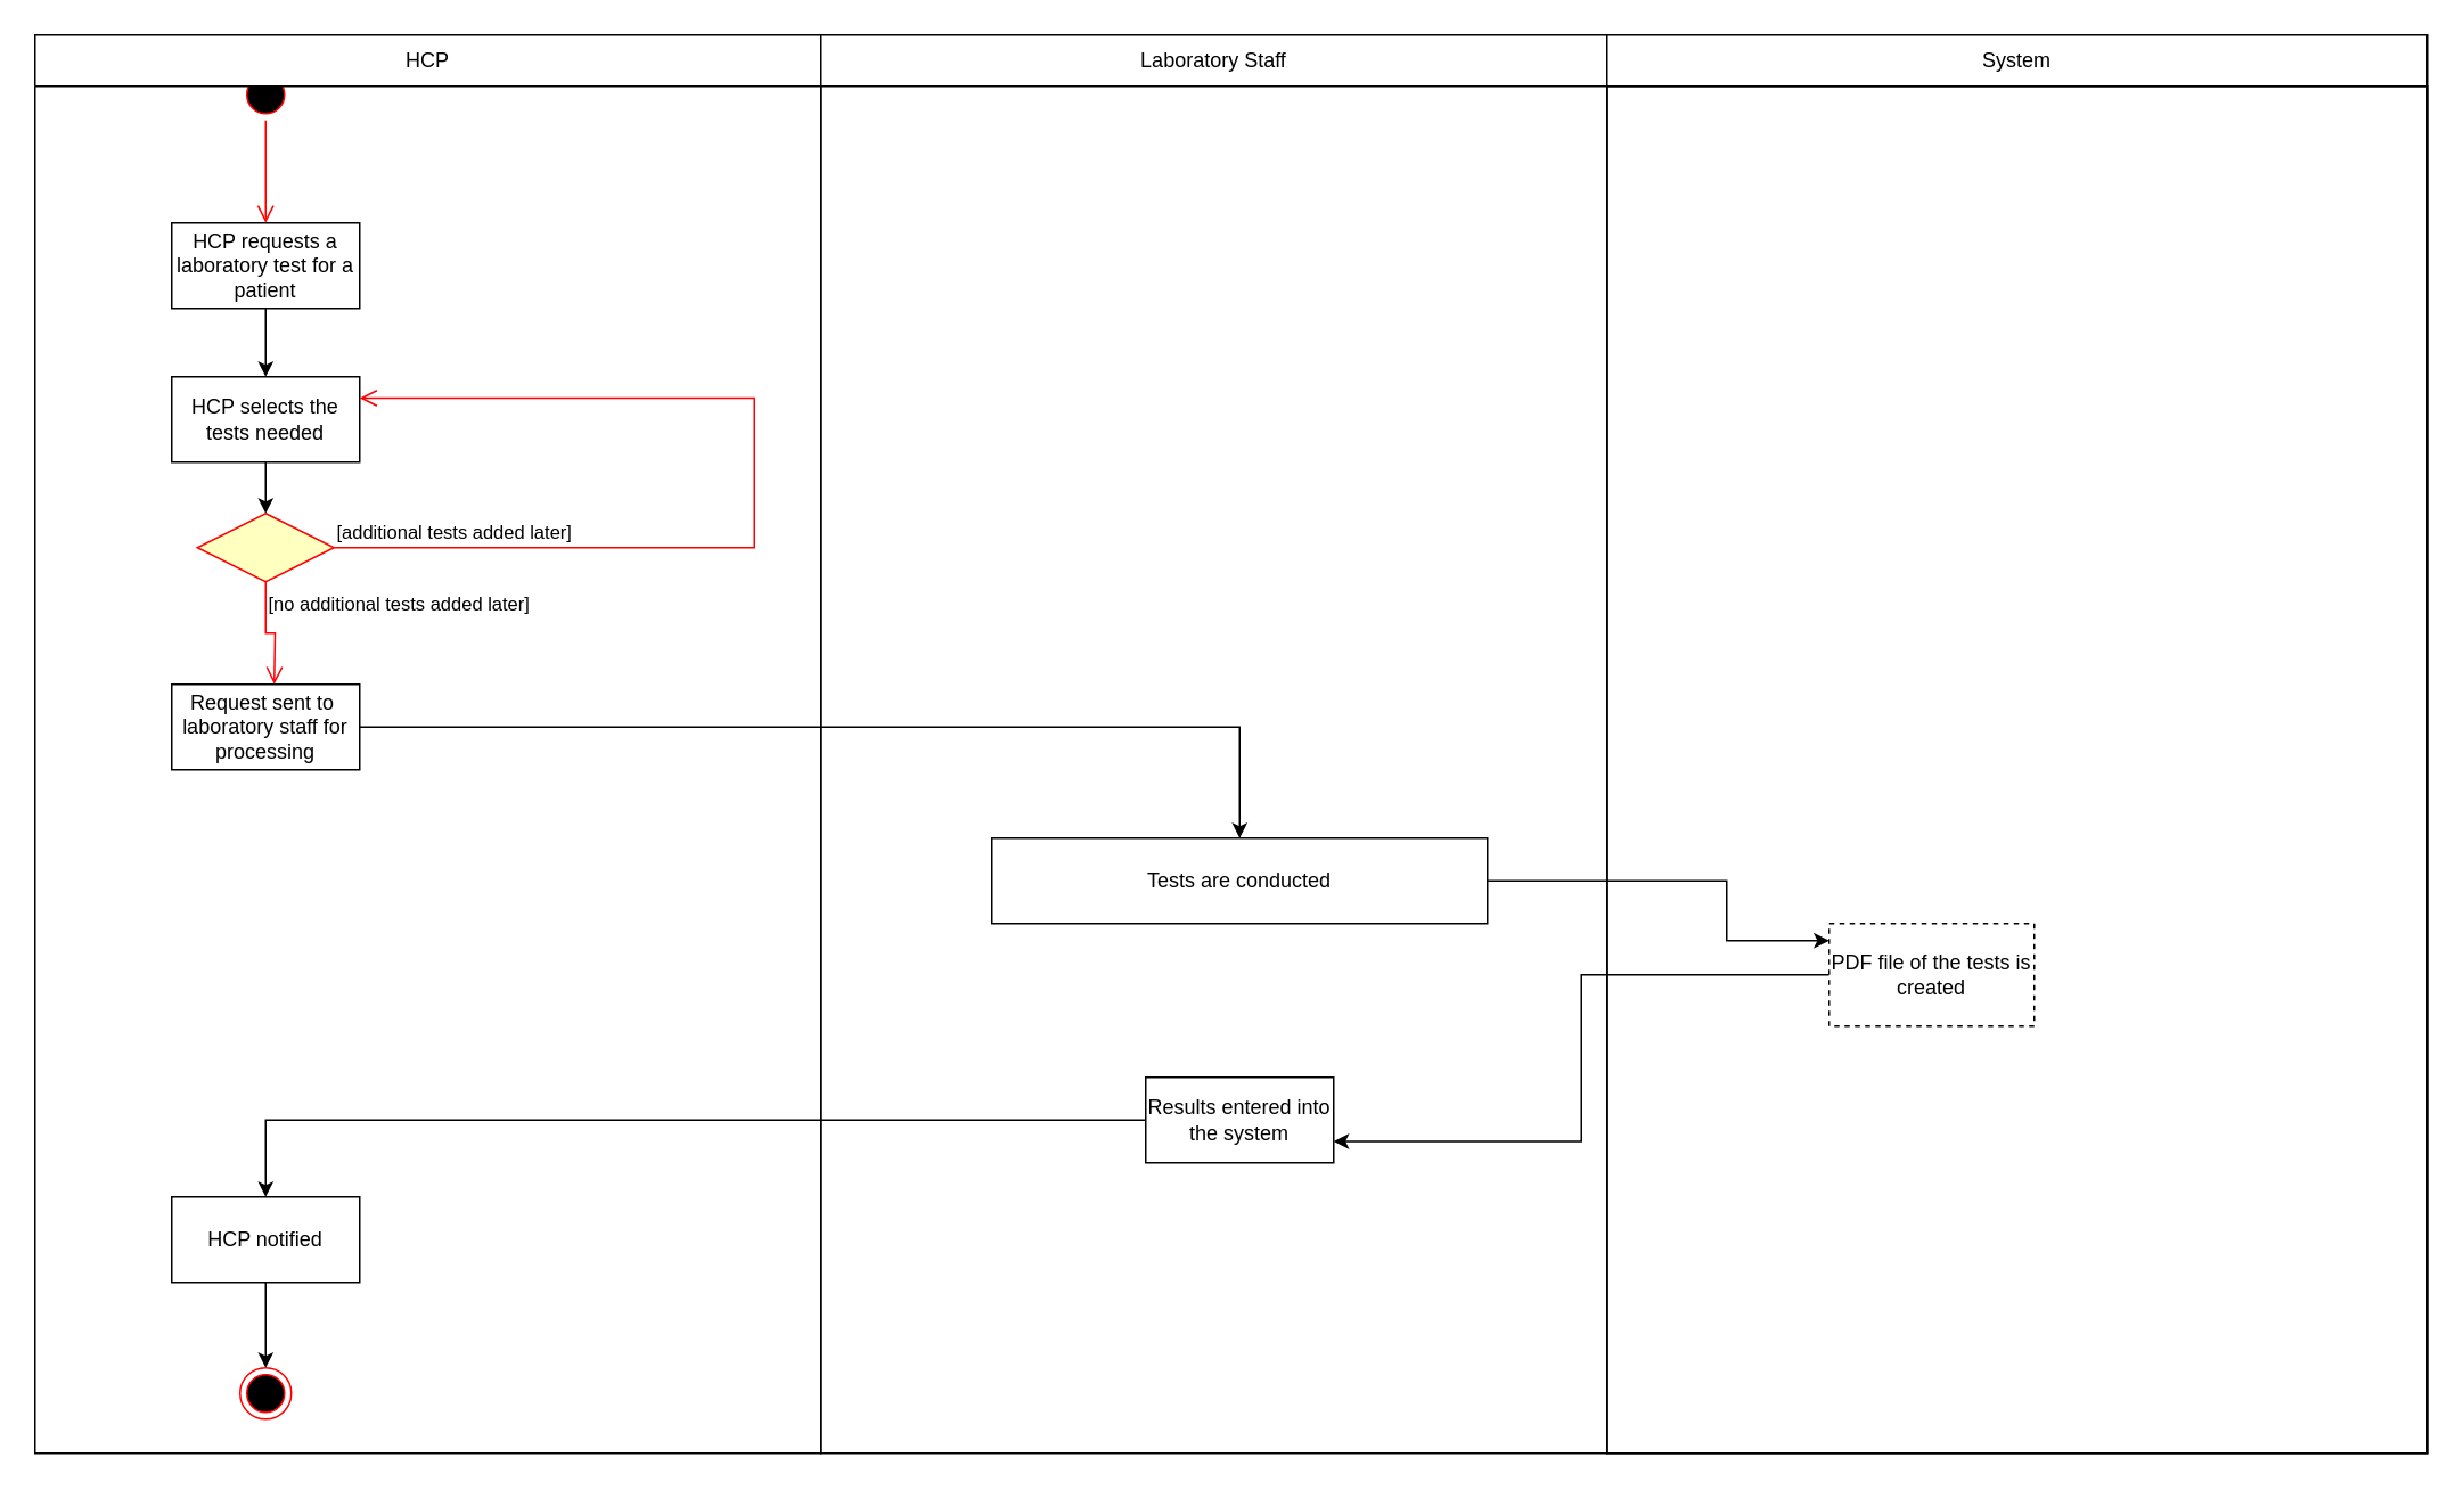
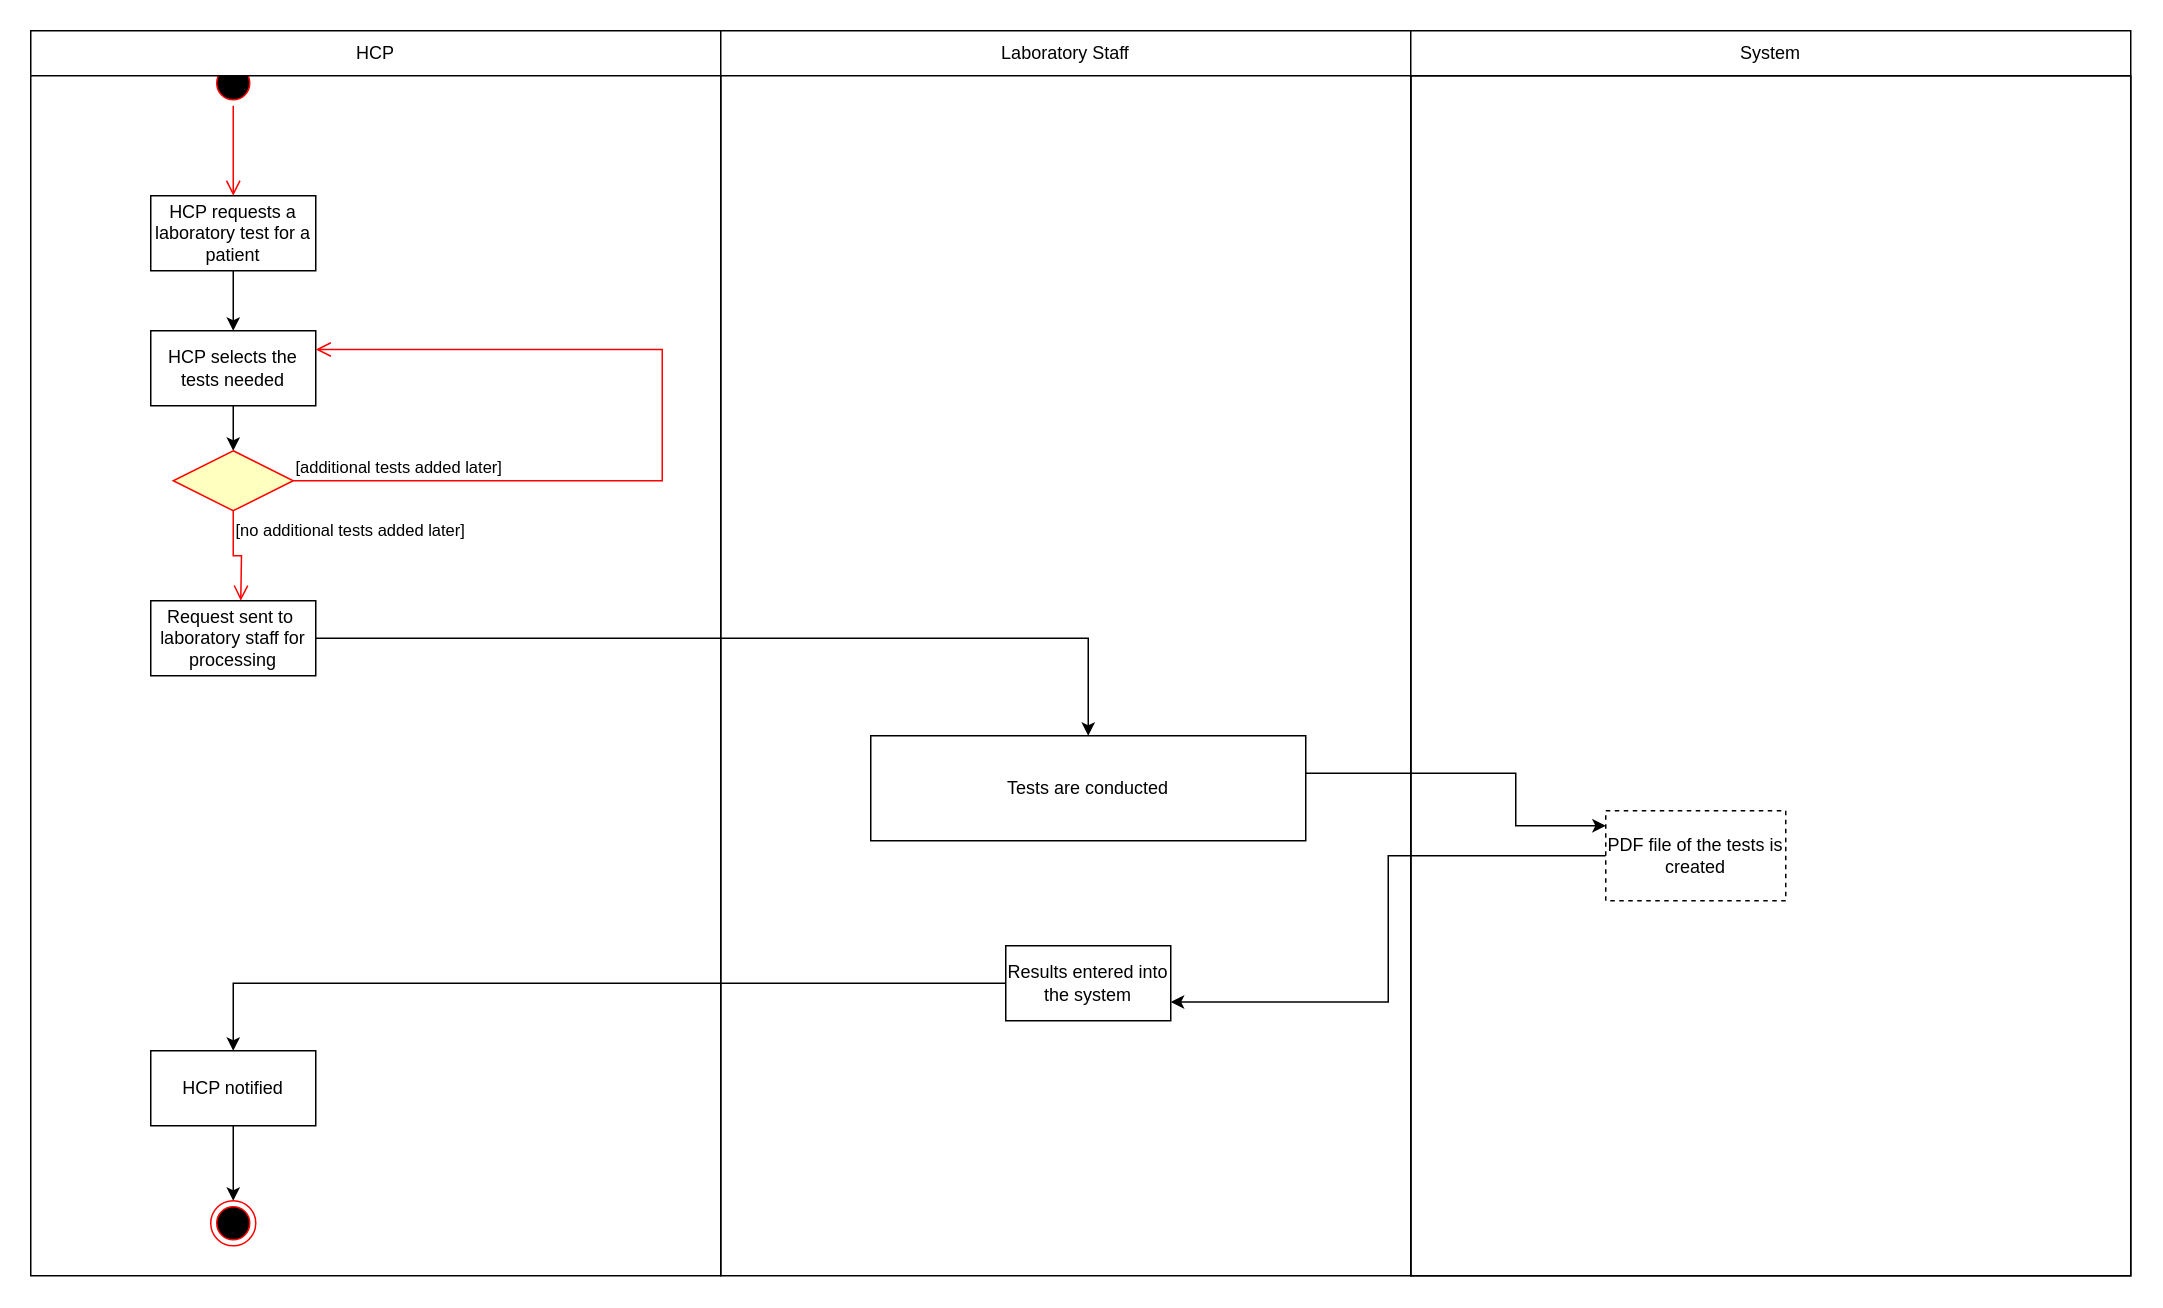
- <mxCell id="22" value="Tests are conducted" style="html=1;whiteSpace=wrap;" parent="1" vertex="1"><mxGeometry x="580" y="490" width="290" height="50" as="geometry" /></mxCell>
+ <mxCell id="22" value="Tests are conducted" style="html=1;whiteSpace=wrap;" parent="1" vertex="1"><mxGeometry x="580" y="490" width="290" height="70" as="geometry" /></mxCell>
